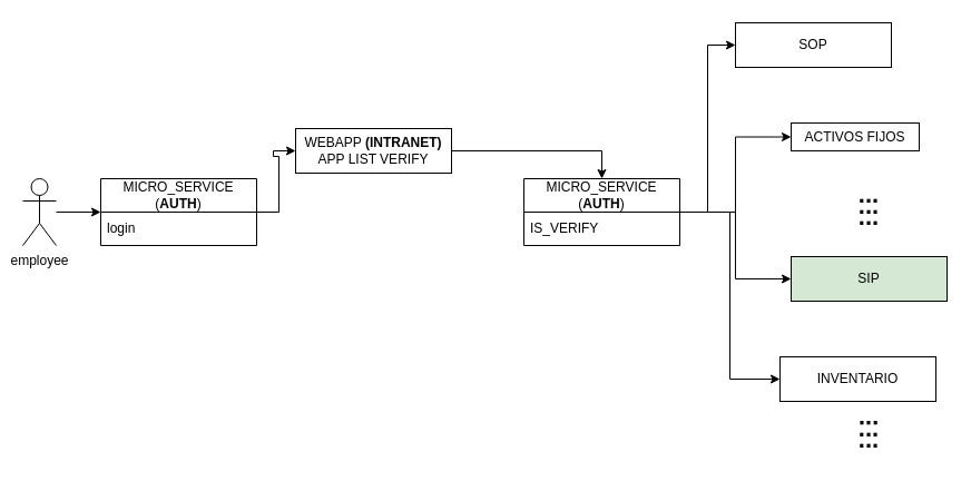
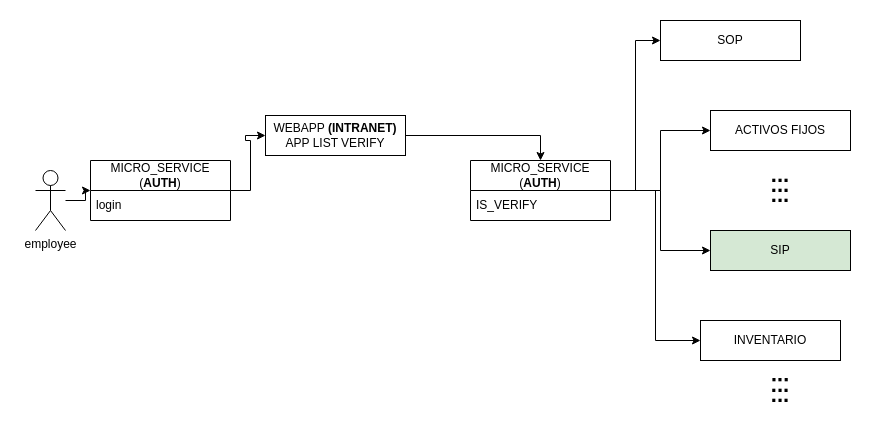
- <mxCell id="17" value="ACTIVOS FIJOS" style="rounded=0;whiteSpace=wrap;html=1;" vertex="1" parent="1"><mxGeometry x="710" y="110" width="115" height="25" as="geometry" /></mxCell>
+ <mxCell id="17" value="ACTIVOS FIJOS" style="rounded=0;whiteSpace=wrap;html=1;" vertex="1" parent="1"><mxGeometry x="710" y="110" width="140" height="40" as="geometry" /></mxCell>
- <mxCell id="3" value="employee" style="shape=umlActor;verticalLabelPosition=bottom;verticalAlign=top;html=1;outlineConnect=0;" vertex="1" parent="1"><mxGeometry x="20" y="160" width="30" height="60" as="geometry" /></mxCell>
+ <mxCell id="3" value="employee" style="shape=umlActor;verticalLabelPosition=bottom;verticalAlign=top;html=1;outlineConnect=0;" vertex="1" parent="1"><mxGeometry x="35" y="170" width="30" height="60" as="geometry" /></mxCell>
